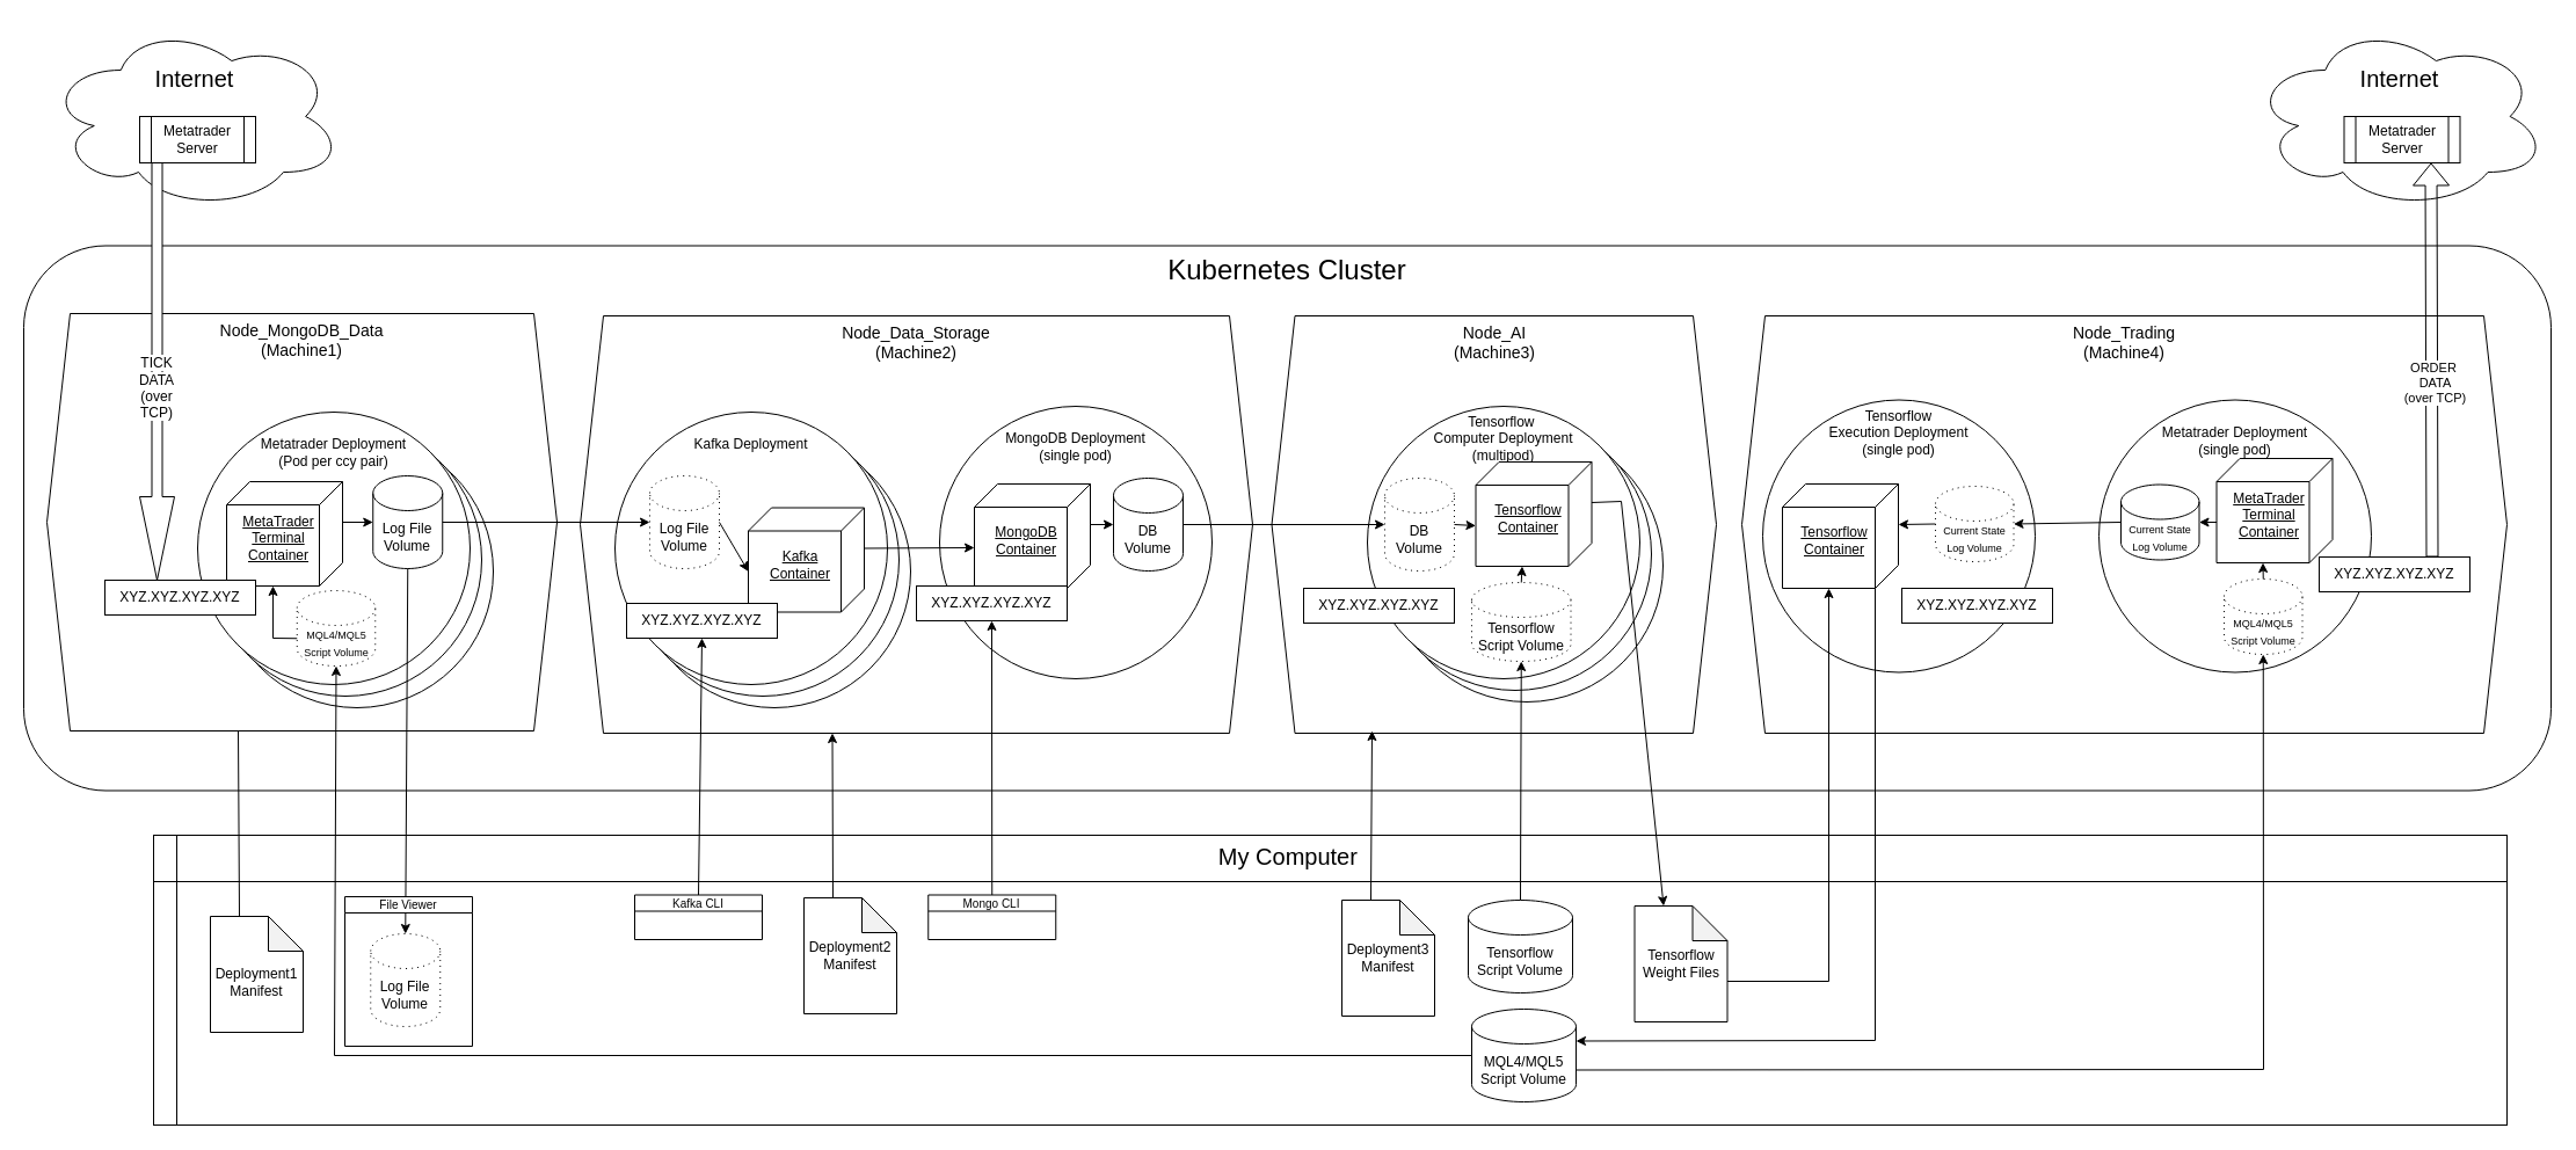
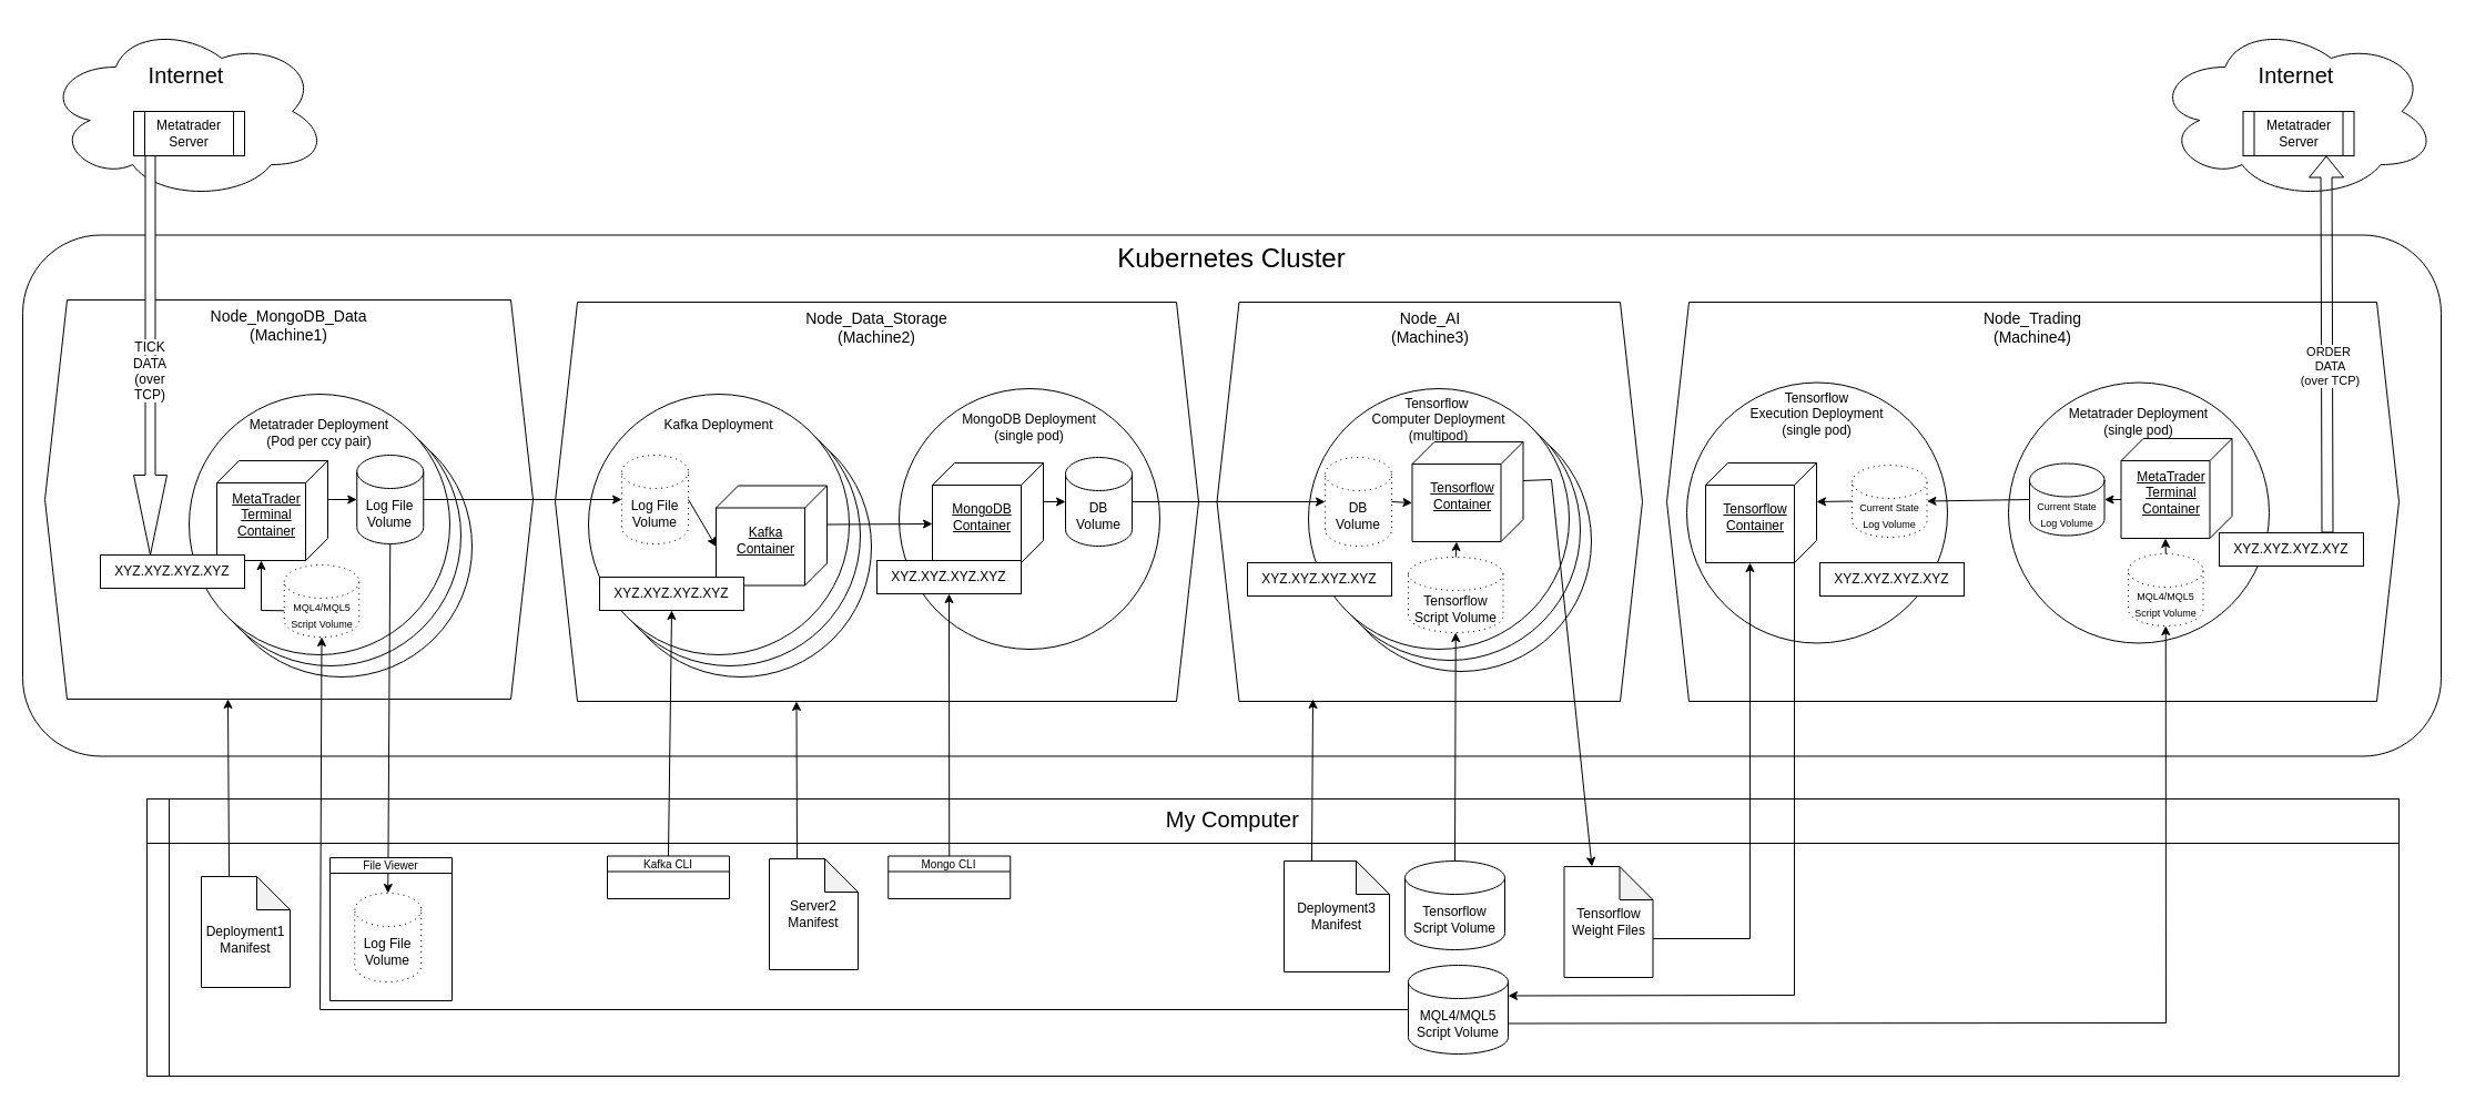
- <mxCell id="39" value="" style="endArrow=none;html=1;rounded=0;exitX=0;exitY=0;exitDx=25;exitDy=0;exitPerimeter=0;entryX=0.375;entryY=1;entryDx=0;entryDy=0;" parent="1" source="14" target="6" edge="1"><mxGeometry width="50" height="50" relative="1" as="geometry"><mxPoint x="170" y="690" as="sourcePoint" /><mxPoint x="172" y="632.88" as="targetPoint" /></mxGeometry></mxCell>
+ <mxCell id="39" value="" style="endArrow=classic;html=1;rounded=0;exitX=0;exitY=0;exitDx=25;exitDy=0;exitPerimeter=0;entryX=0.375;entryY=1;entryDx=0;entryDy=0;" parent="1" source="14" target="6" edge="1"><mxGeometry width="50" height="50" relative="1" as="geometry"><mxPoint x="170" y="690" as="sourcePoint" /><mxPoint x="172" y="632.88" as="targetPoint" /></mxGeometry></mxCell>
- <mxCell id="21" value="&lt;div&gt;Deployment2 Manifest&lt;/div&gt;" style="shape=note;whiteSpace=wrap;html=1;backgroundOutline=1;darkOpacity=0.05;" parent="1" vertex="1"><mxGeometry x="693" y="774" width="80" height="100" as="geometry" /></mxCell>
+ <mxCell id="21" value="&lt;div&gt;Server2 Manifest&lt;/div&gt;" style="shape=note;whiteSpace=wrap;html=1;backgroundOutline=1;darkOpacity=0.05;" parent="1" vertex="1"><mxGeometry x="693" y="774" width="80" height="100" as="geometry" /></mxCell>
- <mxCell id="41" value="&lt;div&gt;Deployment3 Manifest&lt;/div&gt;" style="shape=note;whiteSpace=wrap;html=1;backgroundOutline=1;darkOpacity=0.05;" parent="1" vertex="1"><mxGeometry x="1157" y="776" width="80" height="100" as="geometry" /></mxCell>
+ <mxCell id="41" value="&lt;div&gt;Deployment3 Manifest&lt;/div&gt;" style="shape=note;whiteSpace=wrap;html=1;backgroundOutline=1;darkOpacity=0.05;" parent="1" vertex="1"><mxGeometry x="1157" y="776" width="95" height="100" as="geometry" /></mxCell>
